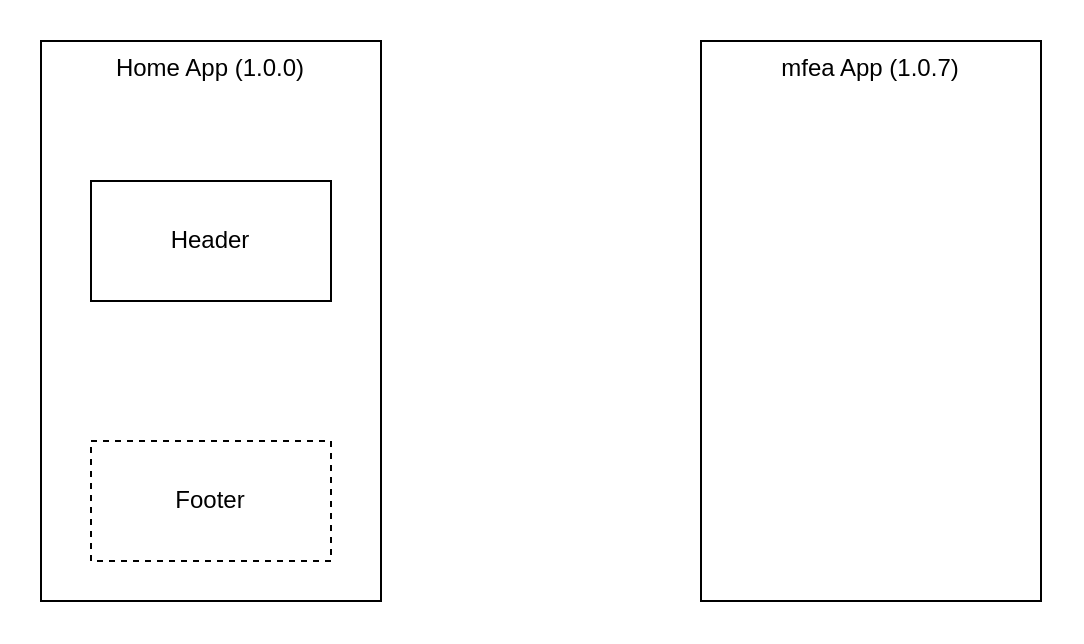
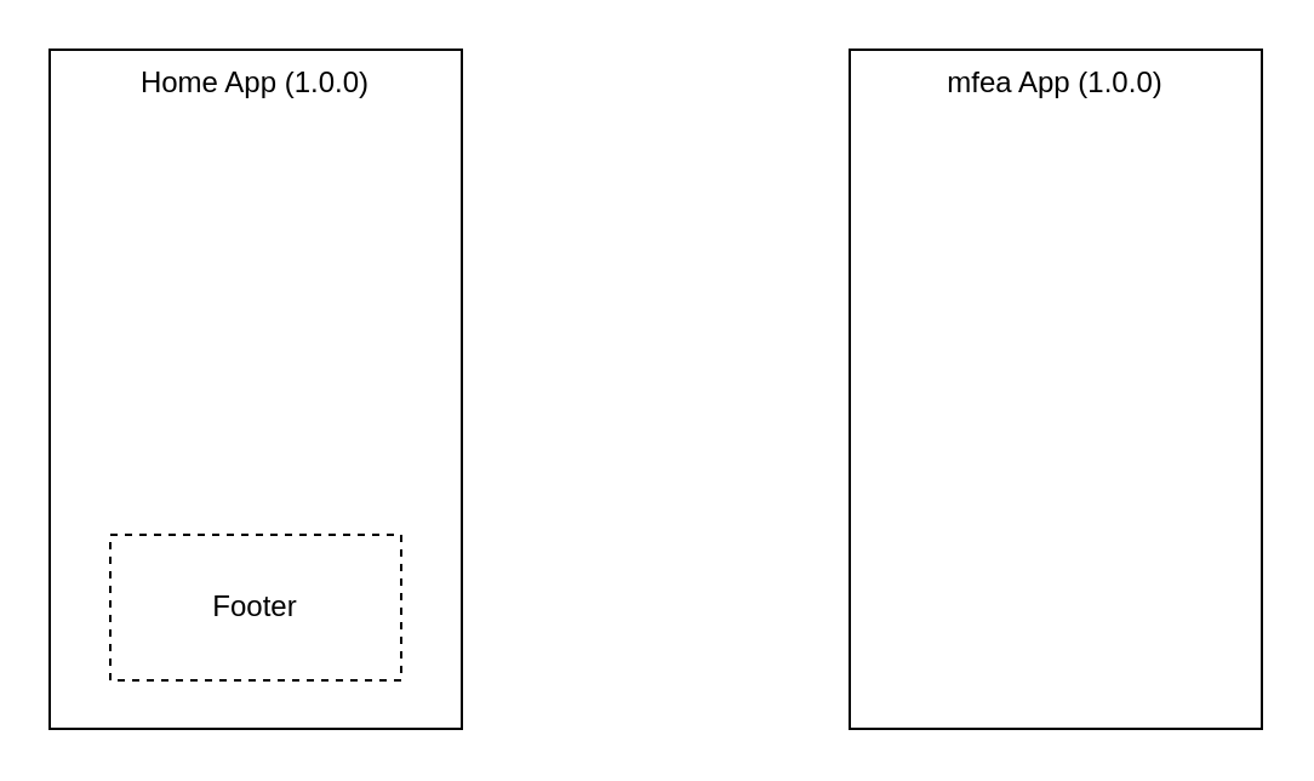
- <mxCell id="5" value="mfea App (1.0.7)" style="rounded=0;whiteSpace=wrap;html=1;verticalAlign=top;" parent="1" vertex="1"><mxGeometry x="350" y="20" width="170" height="280" as="geometry" /></mxCell>
+ <mxCell id="5" value="mfea App (1.0.0)" style="rounded=0;whiteSpace=wrap;html=1;verticalAlign=top;" parent="1" vertex="1"><mxGeometry x="350" y="20" width="170" height="280" as="geometry" /></mxCell>
- <mxCell id="3" value="Header" style="rounded=0;whiteSpace=wrap;html=1;" parent="1" vertex="1"><mxGeometry x="45" y="90" width="120" height="60" as="geometry" /></mxCell>
